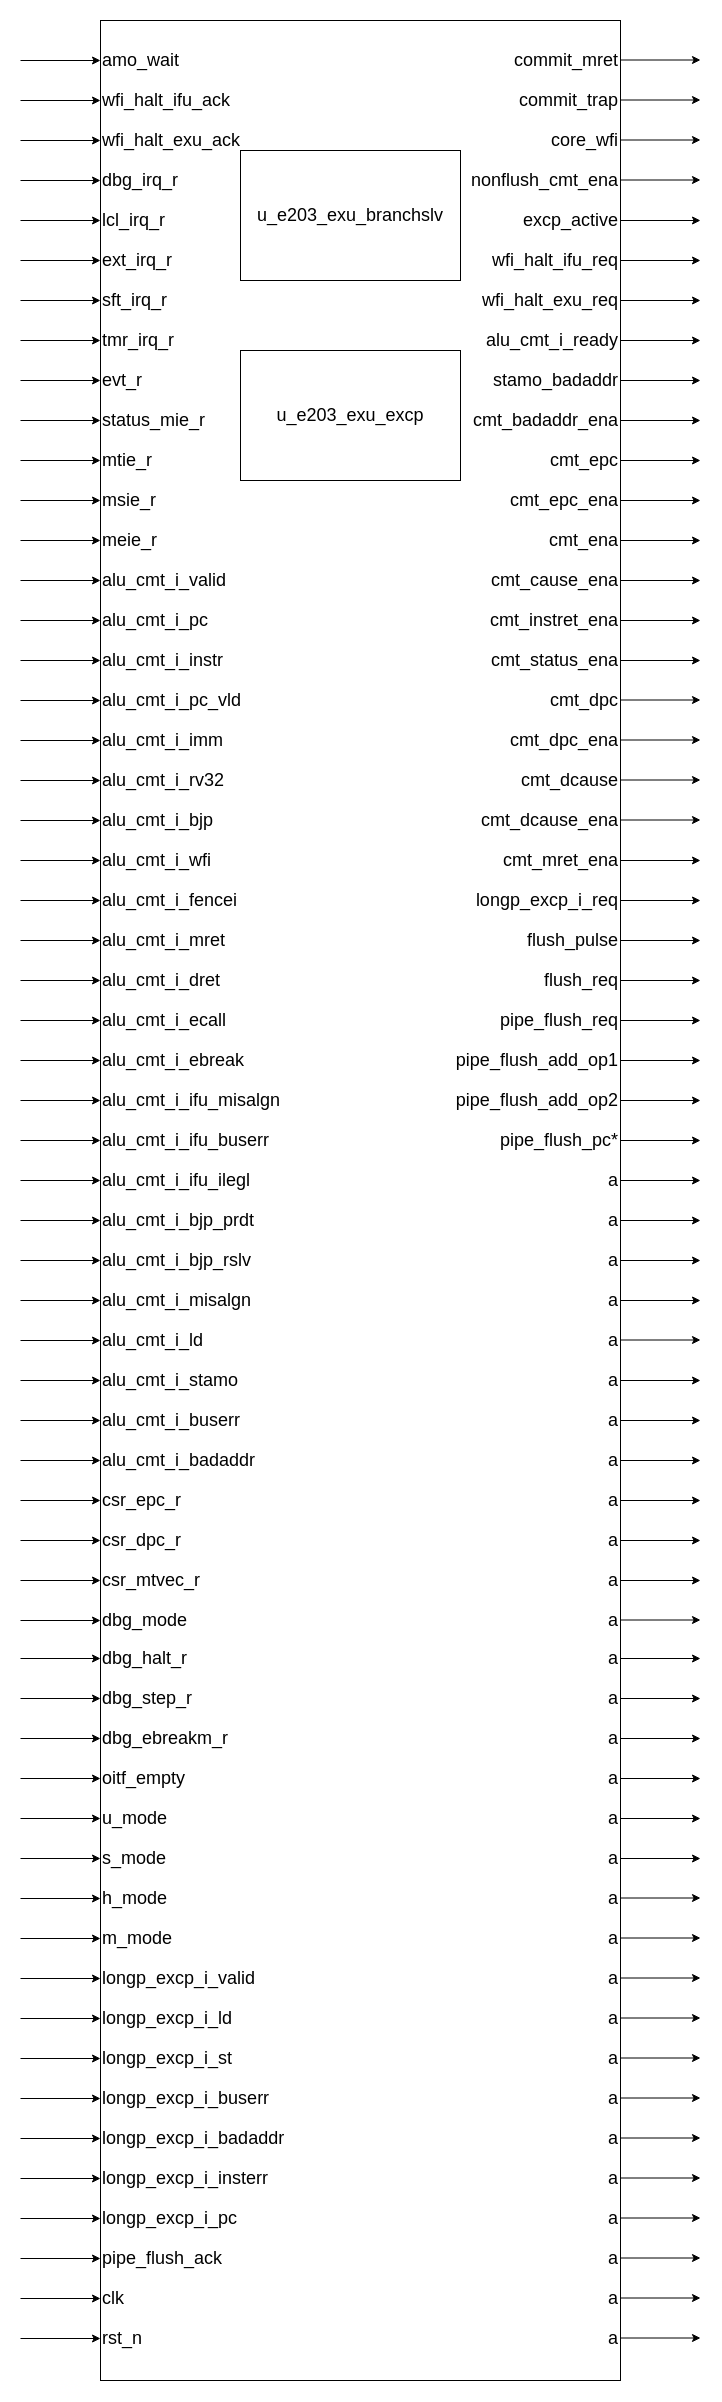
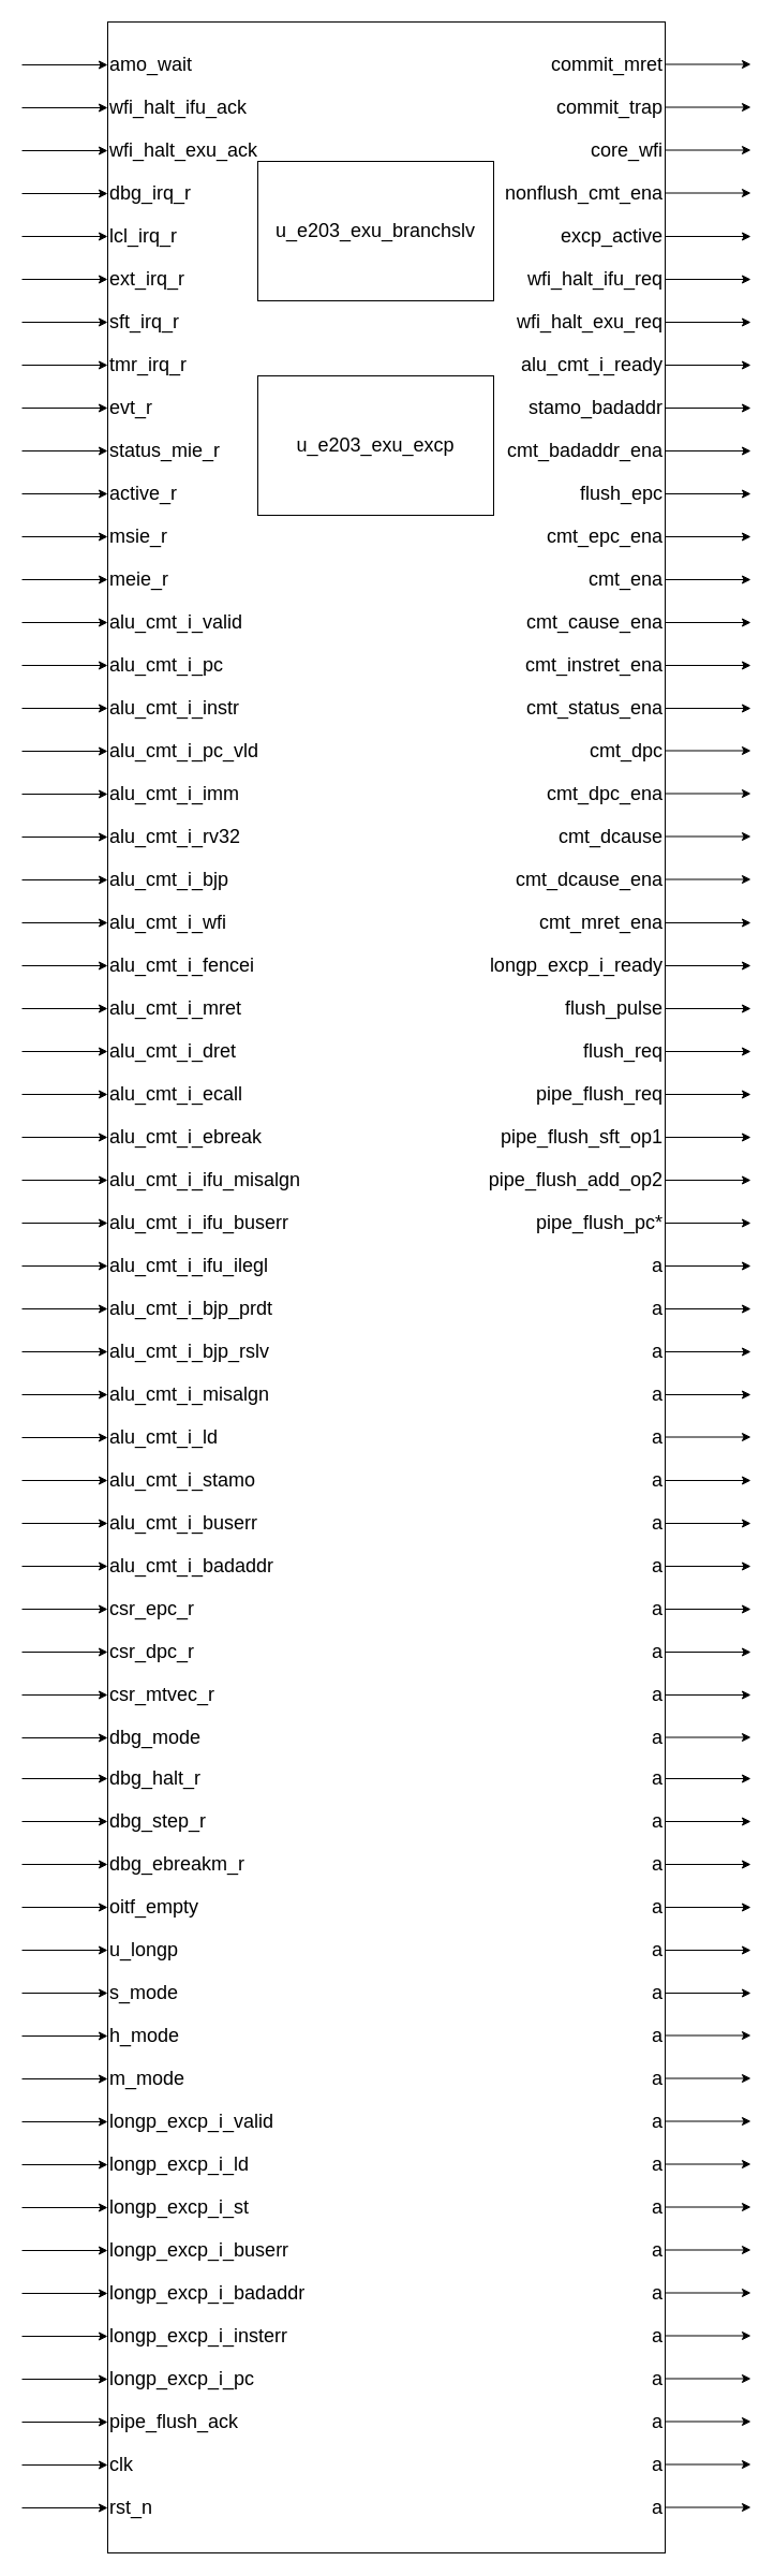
- <mxCell id="52" value="&lt;span style=&quot;font-size: 18px;&quot;&gt;mtie_r&lt;/span&gt;" style="text;html=1;align=left;verticalAlign=middle;whiteSpace=wrap;rounded=0;" parent="1" vertex="1"><mxGeometry x="100" y="440" width="200" height="40" as="geometry" /></mxCell>
+ <mxCell id="52" value="&lt;span style=&quot;font-size: 18px;&quot;&gt;active_r&lt;/span&gt;" style="text;html=1;align=left;verticalAlign=middle;whiteSpace=wrap;rounded=0;" parent="1" vertex="1"><mxGeometry x="100" y="440" width="200" height="40" as="geometry" /></mxCell>
- <mxCell id="53" value="&lt;span style=&quot;font-size: 18px;&quot;&gt;cmt_epc&lt;/span&gt;" style="text;html=1;align=right;verticalAlign=middle;whiteSpace=wrap;rounded=0;" parent="1" vertex="1"><mxGeometry x="420" y="440" width="200" height="40" as="geometry" /></mxCell>
+ <mxCell id="53" value="&lt;span style=&quot;font-size: 18px;&quot;&gt;flush_epc&lt;/span&gt;" style="text;html=1;align=right;verticalAlign=middle;whiteSpace=wrap;rounded=0;" parent="1" vertex="1"><mxGeometry x="420" y="440" width="200" height="40" as="geometry" /></mxCell>
- <mxCell id="107" value="&lt;span style=&quot;font-size: 18px;&quot;&gt;longp_excp_i_req&lt;/span&gt;" style="text;html=1;align=right;verticalAlign=middle;whiteSpace=wrap;rounded=0;" vertex="1" parent="1"><mxGeometry x="420" y="880" width="200" height="40" as="geometry" /></mxCell>
+ <mxCell id="107" value="&lt;span style=&quot;font-size: 18px;&quot;&gt;longp_excp_i_ready&lt;/span&gt;" style="text;html=1;align=right;verticalAlign=middle;whiteSpace=wrap;rounded=0;" vertex="1" parent="1"><mxGeometry x="420" y="880" width="200" height="40" as="geometry" /></mxCell>
- <mxCell id="115" value="&lt;span style=&quot;font-size: 18px;&quot;&gt;pipe_flush_add_op1&lt;/span&gt;" style="text;html=1;align=right;verticalAlign=middle;whiteSpace=wrap;rounded=0;" vertex="1" parent="1"><mxGeometry x="420" y="1040" width="200" height="40" as="geometry" /></mxCell>
+ <mxCell id="115" value="&lt;span style=&quot;font-size: 18px;&quot;&gt;pipe_flush_sft_op1&lt;/span&gt;" style="text;html=1;align=right;verticalAlign=middle;whiteSpace=wrap;rounded=0;" vertex="1" parent="1"><mxGeometry x="420" y="1040" width="200" height="40" as="geometry" /></mxCell>
- <mxCell id="180" value="&lt;span style=&quot;font-size: 18px;&quot;&gt;u_mode&lt;/span&gt;" style="text;html=1;align=left;verticalAlign=middle;whiteSpace=wrap;rounded=0;" vertex="1" parent="1"><mxGeometry x="100" y="1798" width="200" height="40" as="geometry" /></mxCell>
+ <mxCell id="180" value="&lt;span style=&quot;font-size: 18px;&quot;&gt;u_longp&lt;/span&gt;" style="text;html=1;align=left;verticalAlign=middle;whiteSpace=wrap;rounded=0;" vertex="1" parent="1"><mxGeometry x="100" y="1798" width="200" height="40" as="geometry" /></mxCell>
